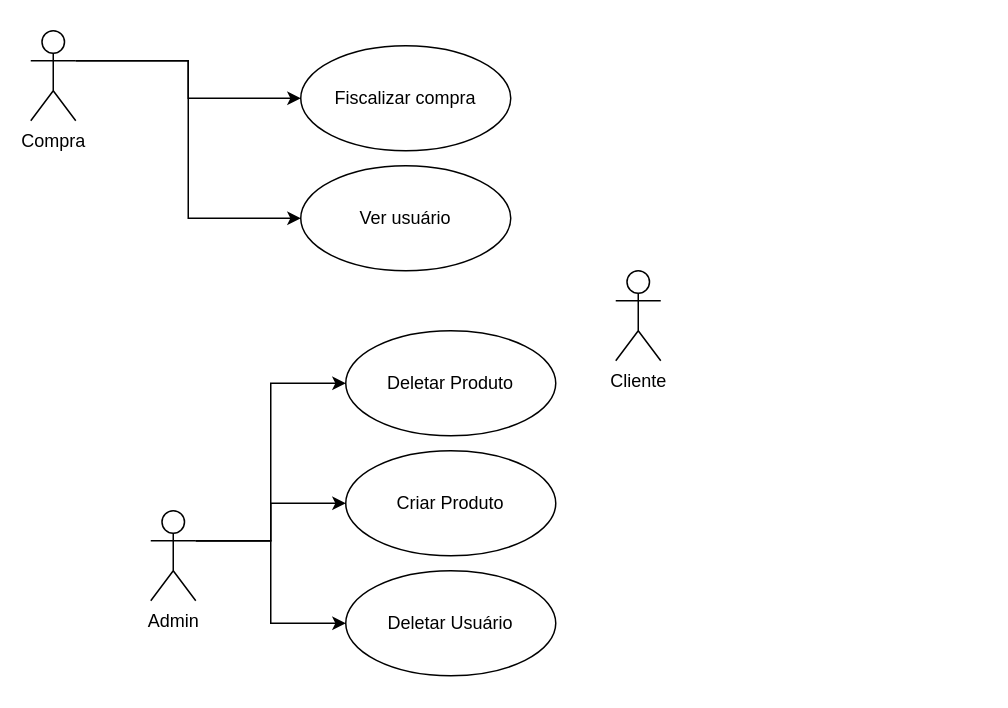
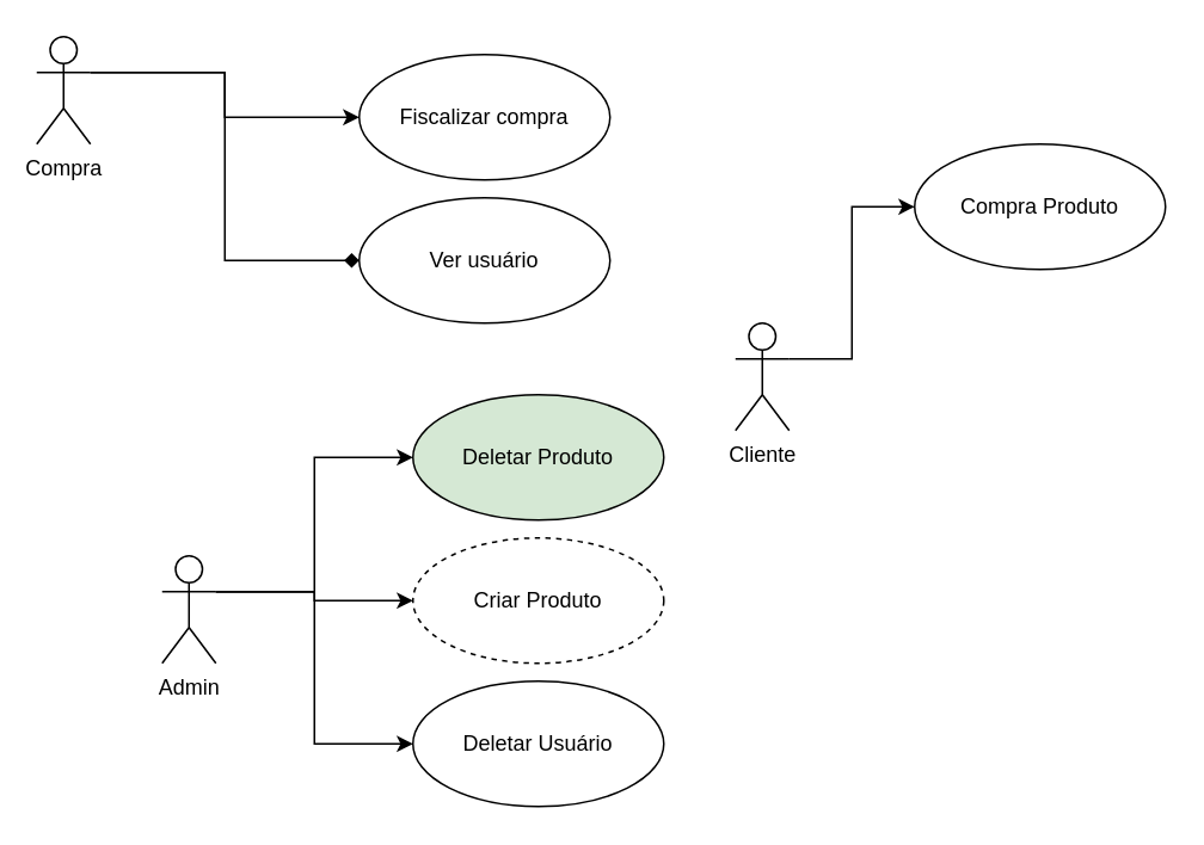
+ <mxCell id="15" value="Compra Produto" style="ellipse;whiteSpace=wrap;html=1;" parent="1" vertex="1"><mxGeometry x="510" y="80" width="140" height="70" as="geometry" /></mxCell>
- <mxCell id="9" style="edgeStyle=orthogonalEdgeStyle;rounded=0;orthogonalLoop=1;jettySize=auto;html=1;exitX=1;exitY=0.333;exitDx=0;exitDy=0;exitPerimeter=0;entryX=0;entryY=0.5;entryDx=0;entryDy=0;" parent="1" source="10" target="12" edge="1"><mxGeometry relative="1" as="geometry" /></mxCell>
+ <mxCell id="9" style="edgeStyle=orthogonalEdgeStyle;rounded=0;orthogonalLoop=1;jettySize=auto;html=1;exitX=1;exitY=0.333;exitDx=0;exitDy=0;exitPerimeter=0;entryX=0;entryY=0.5;entryDx=0;entryDy=0;endArrow=diamond;" parent="1" source="10" target="12" edge="1"><mxGeometry relative="1" as="geometry" /></mxCell>
+ <mxCell id="2" style="edgeStyle=orthogonalEdgeStyle;rounded=0;orthogonalLoop=1;jettySize=auto;html=1;exitX=1;exitY=0.333;exitDx=0;exitDy=0;exitPerimeter=0;entryX=0;entryY=0.5;entryDx=0;entryDy=0;" parent="1" source="3" target="15" edge="1"><mxGeometry relative="1" as="geometry" /></mxCell>
- <mxCell id="16" value="Deletar Produto" style="ellipse;whiteSpace=wrap;html=1;" vertex="1" parent="1"><mxGeometry x="230" y="220" width="140" height="70" as="geometry" /></mxCell>
+ <mxCell id="16" value="Deletar Produto" style="ellipse;whiteSpace=wrap;html=1;fillColor=#d5e8d4;" vertex="1" parent="1"><mxGeometry x="230" y="220" width="140" height="70" as="geometry" /></mxCell>
- <mxCell id="13" value="Criar Produto" style="ellipse;whiteSpace=wrap;html=1;" parent="1" vertex="1"><mxGeometry x="230" y="300" width="140" height="70" as="geometry" /></mxCell>
+ <mxCell id="13" value="Criar Produto" style="ellipse;whiteSpace=wrap;html=1;dashed=1;" parent="1" vertex="1"><mxGeometry x="230" y="300" width="140" height="70" as="geometry" /></mxCell>
- <mxCell id="7" value="Admin&lt;div&gt;&lt;br&gt;&lt;/div&gt;" style="shape=umlActor;verticalLabelPosition=bottom;verticalAlign=top;html=1;" parent="1" vertex="1"><mxGeometry x="100" y="340" width="30" height="60" as="geometry" /></mxCell>
+ <mxCell id="7" value="Admin&lt;div&gt;&lt;br&gt;&lt;/div&gt;" style="shape=umlActor;verticalLabelPosition=bottom;verticalAlign=top;html=1;" parent="1" vertex="1"><mxGeometry x="90" y="310" width="30" height="60" as="geometry" /></mxCell>
